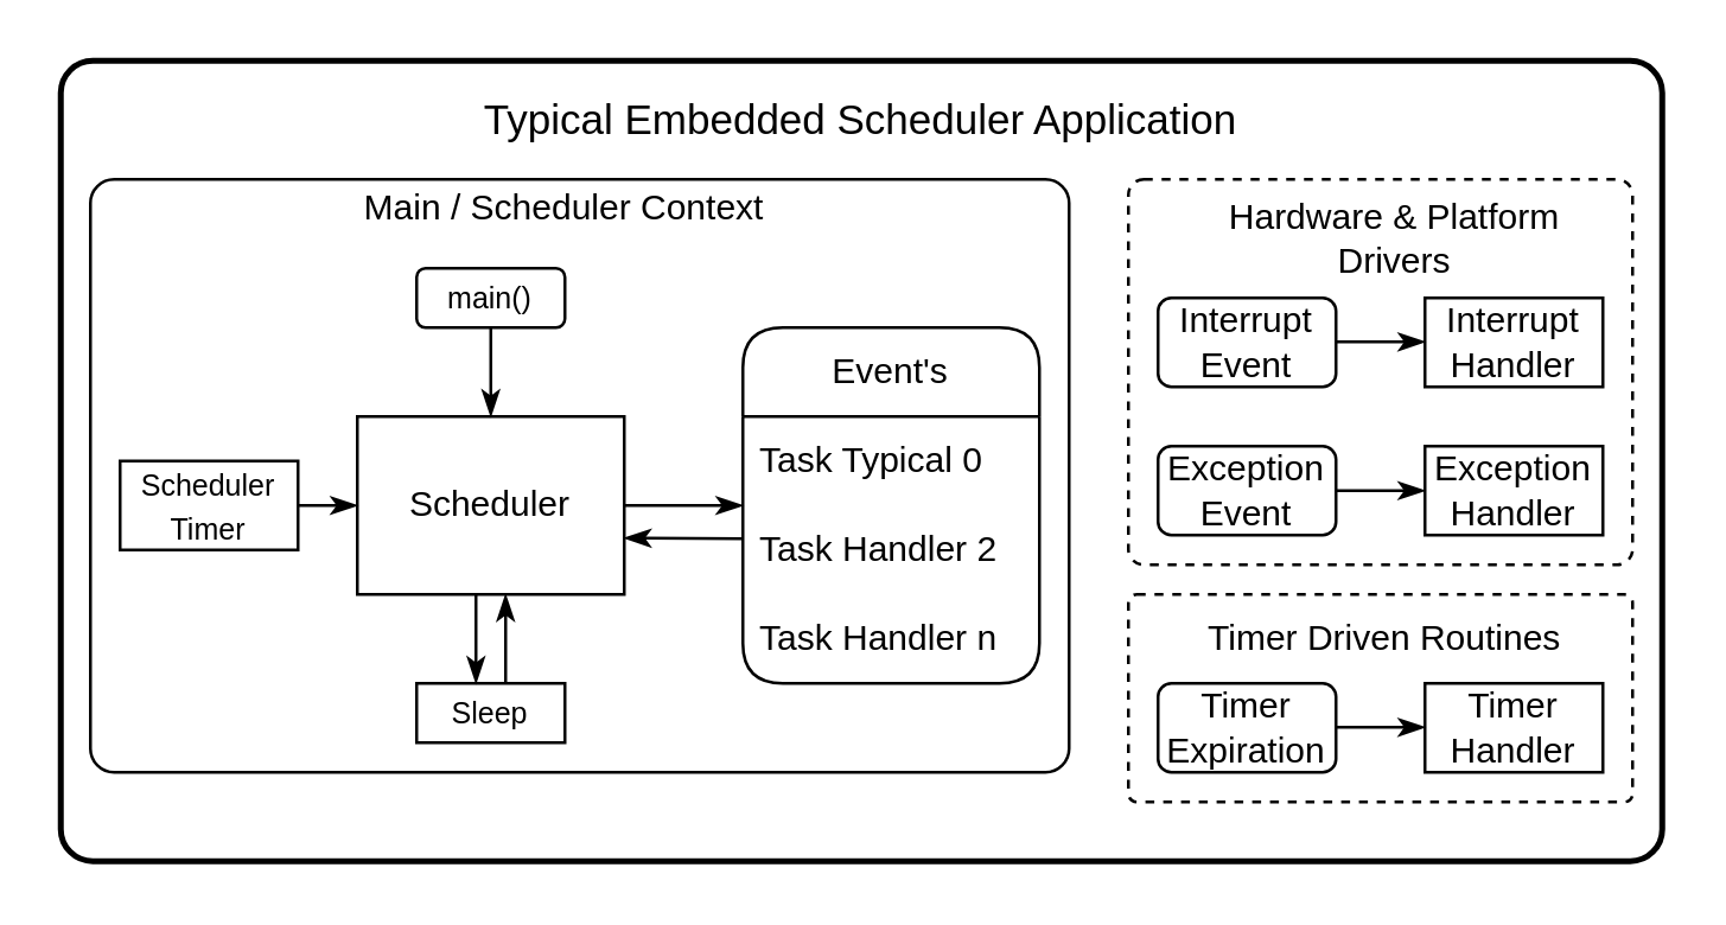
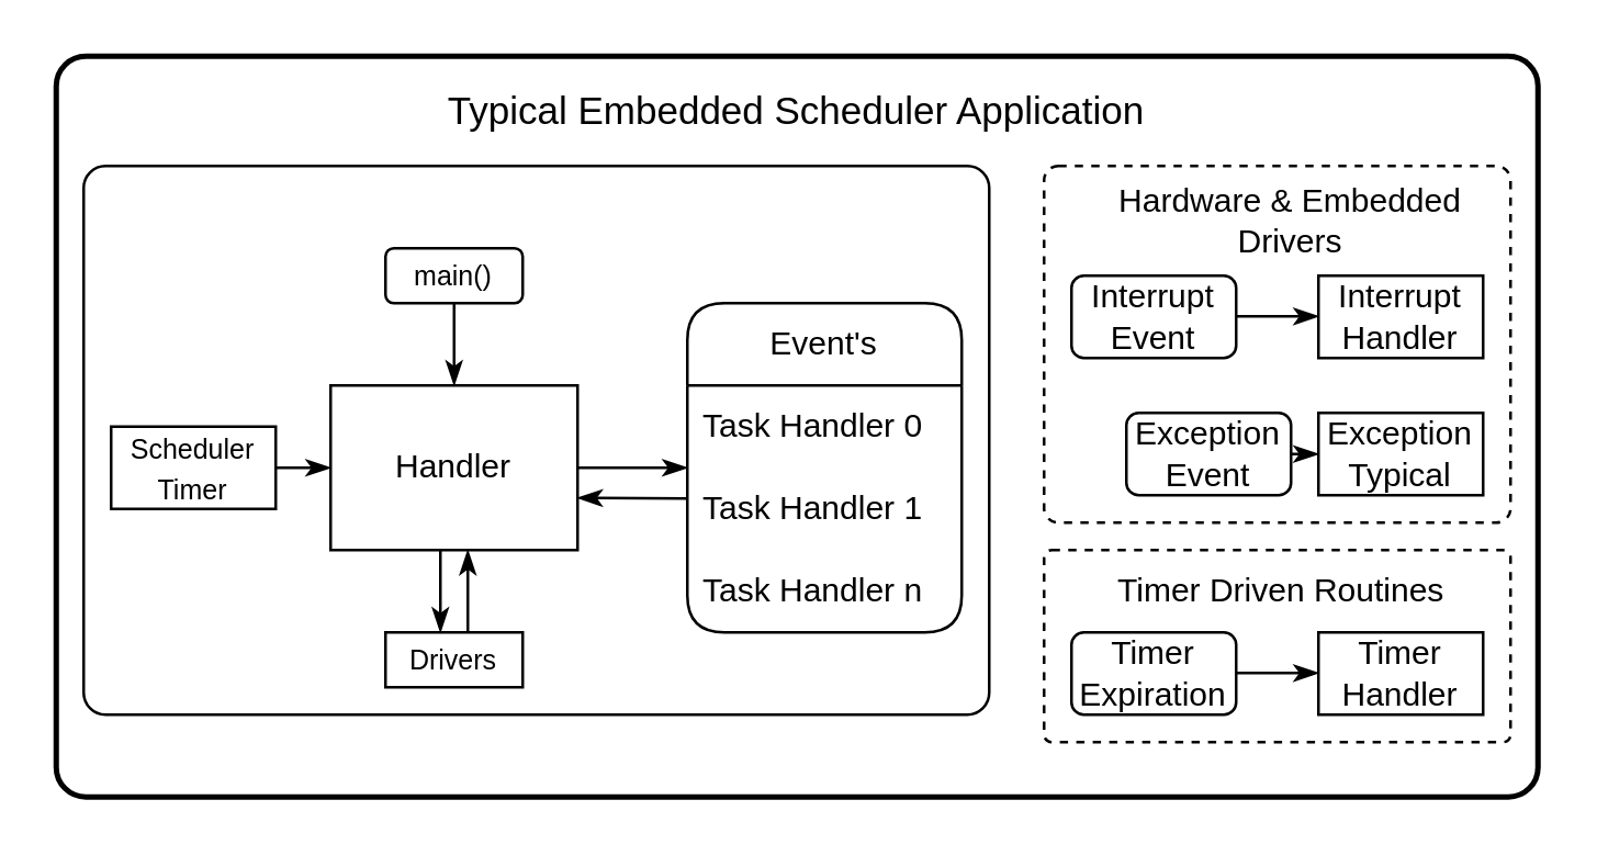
- <mxCell id="27" value="Main / Scheduler Context" style="text;html=1;strokeColor=none;fillColor=none;align=center;verticalAlign=middle;whiteSpace=wrap;rounded=0;" parent="1" vertex="1"><mxGeometry x="100" y="60" width="180" height="20" as="geometry" /></mxCell>
- <mxCell id="22" value="Hardware &amp;amp; Platform Drivers" style="text;html=1;strokeColor=none;fillColor=none;align=center;verticalAlign=middle;whiteSpace=wrap;rounded=0;" parent="1" vertex="1"><mxGeometry x="400" y="60" width="140" height="40" as="geometry" /></mxCell>
+ <mxCell id="22" value="Hardware &amp;amp; Embedded Drivers" style="text;html=1;strokeColor=none;fillColor=none;align=center;verticalAlign=middle;whiteSpace=wrap;rounded=0;" parent="1" vertex="1"><mxGeometry x="400" y="60" width="140" height="40" as="geometry" /></mxCell>
- <mxCell id="9" value="Task Typical 0" style="text;strokeColor=none;fillColor=none;align=left;verticalAlign=middle;spacingLeft=4;spacingRight=4;overflow=hidden;points=[[0,0.5],[1,0.5]];portConstraint=eastwest;rotatable=0;whiteSpace=wrap;html=1;" parent="8" vertex="1"><mxGeometry y="30" width="100" height="30" as="geometry" /></mxCell>
+ <mxCell id="9" value="Task Handler 0" style="text;strokeColor=none;fillColor=none;align=left;verticalAlign=middle;spacingLeft=4;spacingRight=4;overflow=hidden;points=[[0,0.5],[1,0.5]];portConstraint=eastwest;rotatable=0;whiteSpace=wrap;html=1;" parent="8" vertex="1"><mxGeometry y="30" width="100" height="30" as="geometry" /></mxCell>
- <mxCell id="23" value="Exception Event" style="rounded=1;whiteSpace=wrap;html=1;fillColor=none;" parent="1" vertex="1"><mxGeometry x="390" y="150" width="60" height="30" as="geometry" /></mxCell>
+ <mxCell id="23" value="Exception Event" style="rounded=1;whiteSpace=wrap;html=1;fillColor=none;" parent="1" vertex="1"><mxGeometry x="410" y="150" width="60" height="30" as="geometry" /></mxCell>
- <mxCell id="24" value="Exception Handler" style="rounded=0;whiteSpace=wrap;html=1;fillColor=none;" parent="1" vertex="1"><mxGeometry x="480" y="150" width="60" height="30" as="geometry" /></mxCell>
+ <mxCell id="24" value="Exception Typical" style="rounded=0;whiteSpace=wrap;html=1;fillColor=none;" parent="1" vertex="1"><mxGeometry x="480" y="150" width="60" height="30" as="geometry" /></mxCell>
- <mxCell id="7" value="Scheduler" style="rounded=0;whiteSpace=wrap;html=1;fillColor=none;" parent="1" vertex="1"><mxGeometry x="120" y="140" width="90" height="60" as="geometry" /></mxCell>
+ <mxCell id="7" value="Handler" style="rounded=0;whiteSpace=wrap;html=1;fillColor=none;" parent="1" vertex="1"><mxGeometry x="120" y="140" width="90" height="60" as="geometry" /></mxCell>
- <mxCell id="10" value="Task Handler 2" style="text;strokeColor=none;fillColor=none;align=left;verticalAlign=middle;spacingLeft=4;spacingRight=4;overflow=hidden;points=[[0,0.5],[1,0.5]];portConstraint=eastwest;rotatable=0;whiteSpace=wrap;html=1;" parent="8" vertex="1"><mxGeometry y="60" width="100" height="30" as="geometry" /></mxCell>
+ <mxCell id="10" value="Task Handler 1" style="text;strokeColor=none;fillColor=none;align=left;verticalAlign=middle;spacingLeft=4;spacingRight=4;overflow=hidden;points=[[0,0.5],[1,0.5]];portConstraint=eastwest;rotatable=0;whiteSpace=wrap;html=1;" parent="8" vertex="1"><mxGeometry y="60" width="100" height="30" as="geometry" /></mxCell>
- <mxCell id="14" value="&lt;font style=&quot;font-size: 10px;&quot;&gt;Sleep&lt;/font&gt;" style="rounded=0;whiteSpace=wrap;html=1;fillColor=none;" parent="1" vertex="1"><mxGeometry x="140" y="230" width="50" height="20" as="geometry" /></mxCell>
+ <mxCell id="14" value="&lt;font style=&quot;font-size: 10px;&quot;&gt;Drivers&lt;/font&gt;" style="rounded=0;whiteSpace=wrap;html=1;fillColor=none;" parent="1" vertex="1"><mxGeometry x="140" y="230" width="50" height="20" as="geometry" /></mxCell>
